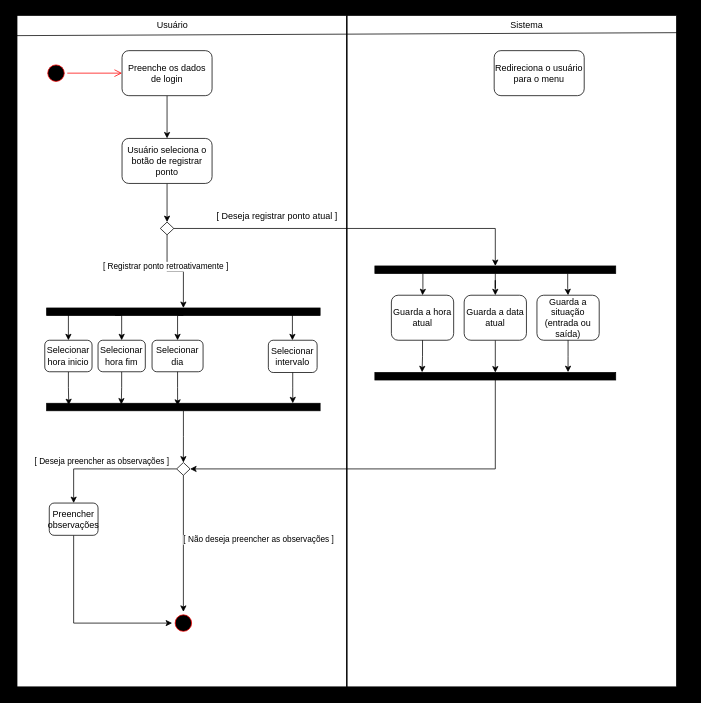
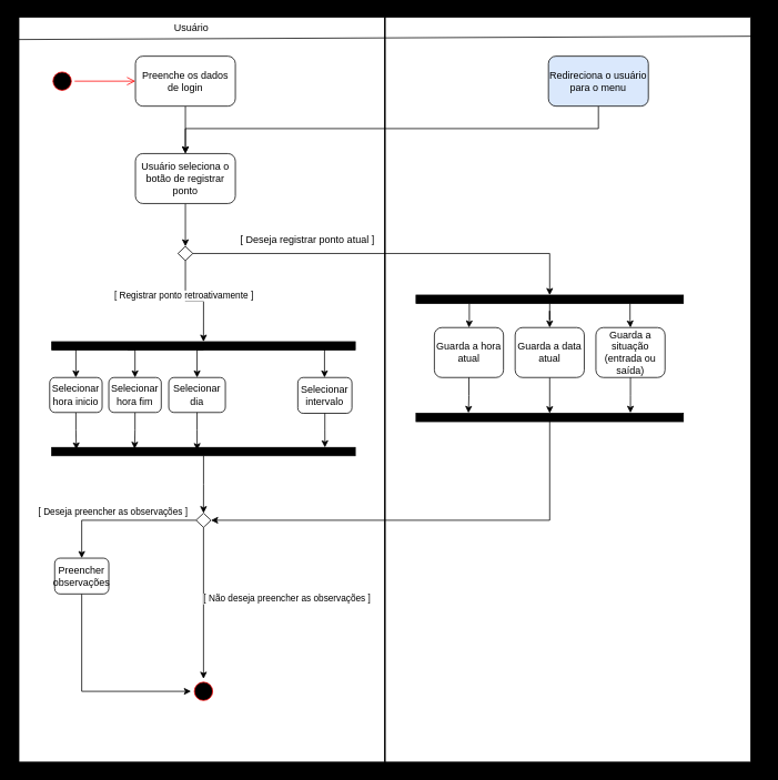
- <mxCell id="7" value="Sistema" style="text;html=1;align=center;verticalAlign=middle;resizable=0;points=[];autosize=1;strokeColor=none;fillColor=none;" vertex="1" parent="1"><mxGeometry x="670" y="20" width="61" height="26" as="geometry" /></mxCell>
- <mxCell id="11" value="Redireciona o usuário para o menu" style="rounded=1;whiteSpace=wrap;html=1;" vertex="1" parent="1"><mxGeometry x="658" y="67" width="120" height="60" as="geometry" /></mxCell>
+ <mxCell id="11" value="Redireciona o usuário para o menu" style="rounded=1;whiteSpace=wrap;html=1;fillColor=#dae8fc;" vertex="1" parent="1"><mxGeometry x="658" y="67" width="120" height="60" as="geometry" /></mxCell>
+ <mxCell id="10" style="edgeStyle=orthogonalEdgeStyle;rounded=0;orthogonalLoop=1;jettySize=auto;html=1;entryX=0.5;entryY=0;entryDx=0;entryDy=0;exitX=0.5;exitY=1;exitDx=0;exitDy=0;" edge="1" parent="1" source="11" target="13"><mxGeometry relative="1" as="geometry"><Array as="points"><mxPoint x="718" y="154" /><mxPoint x="222" y="154" /></Array></mxGeometry></mxCell>
